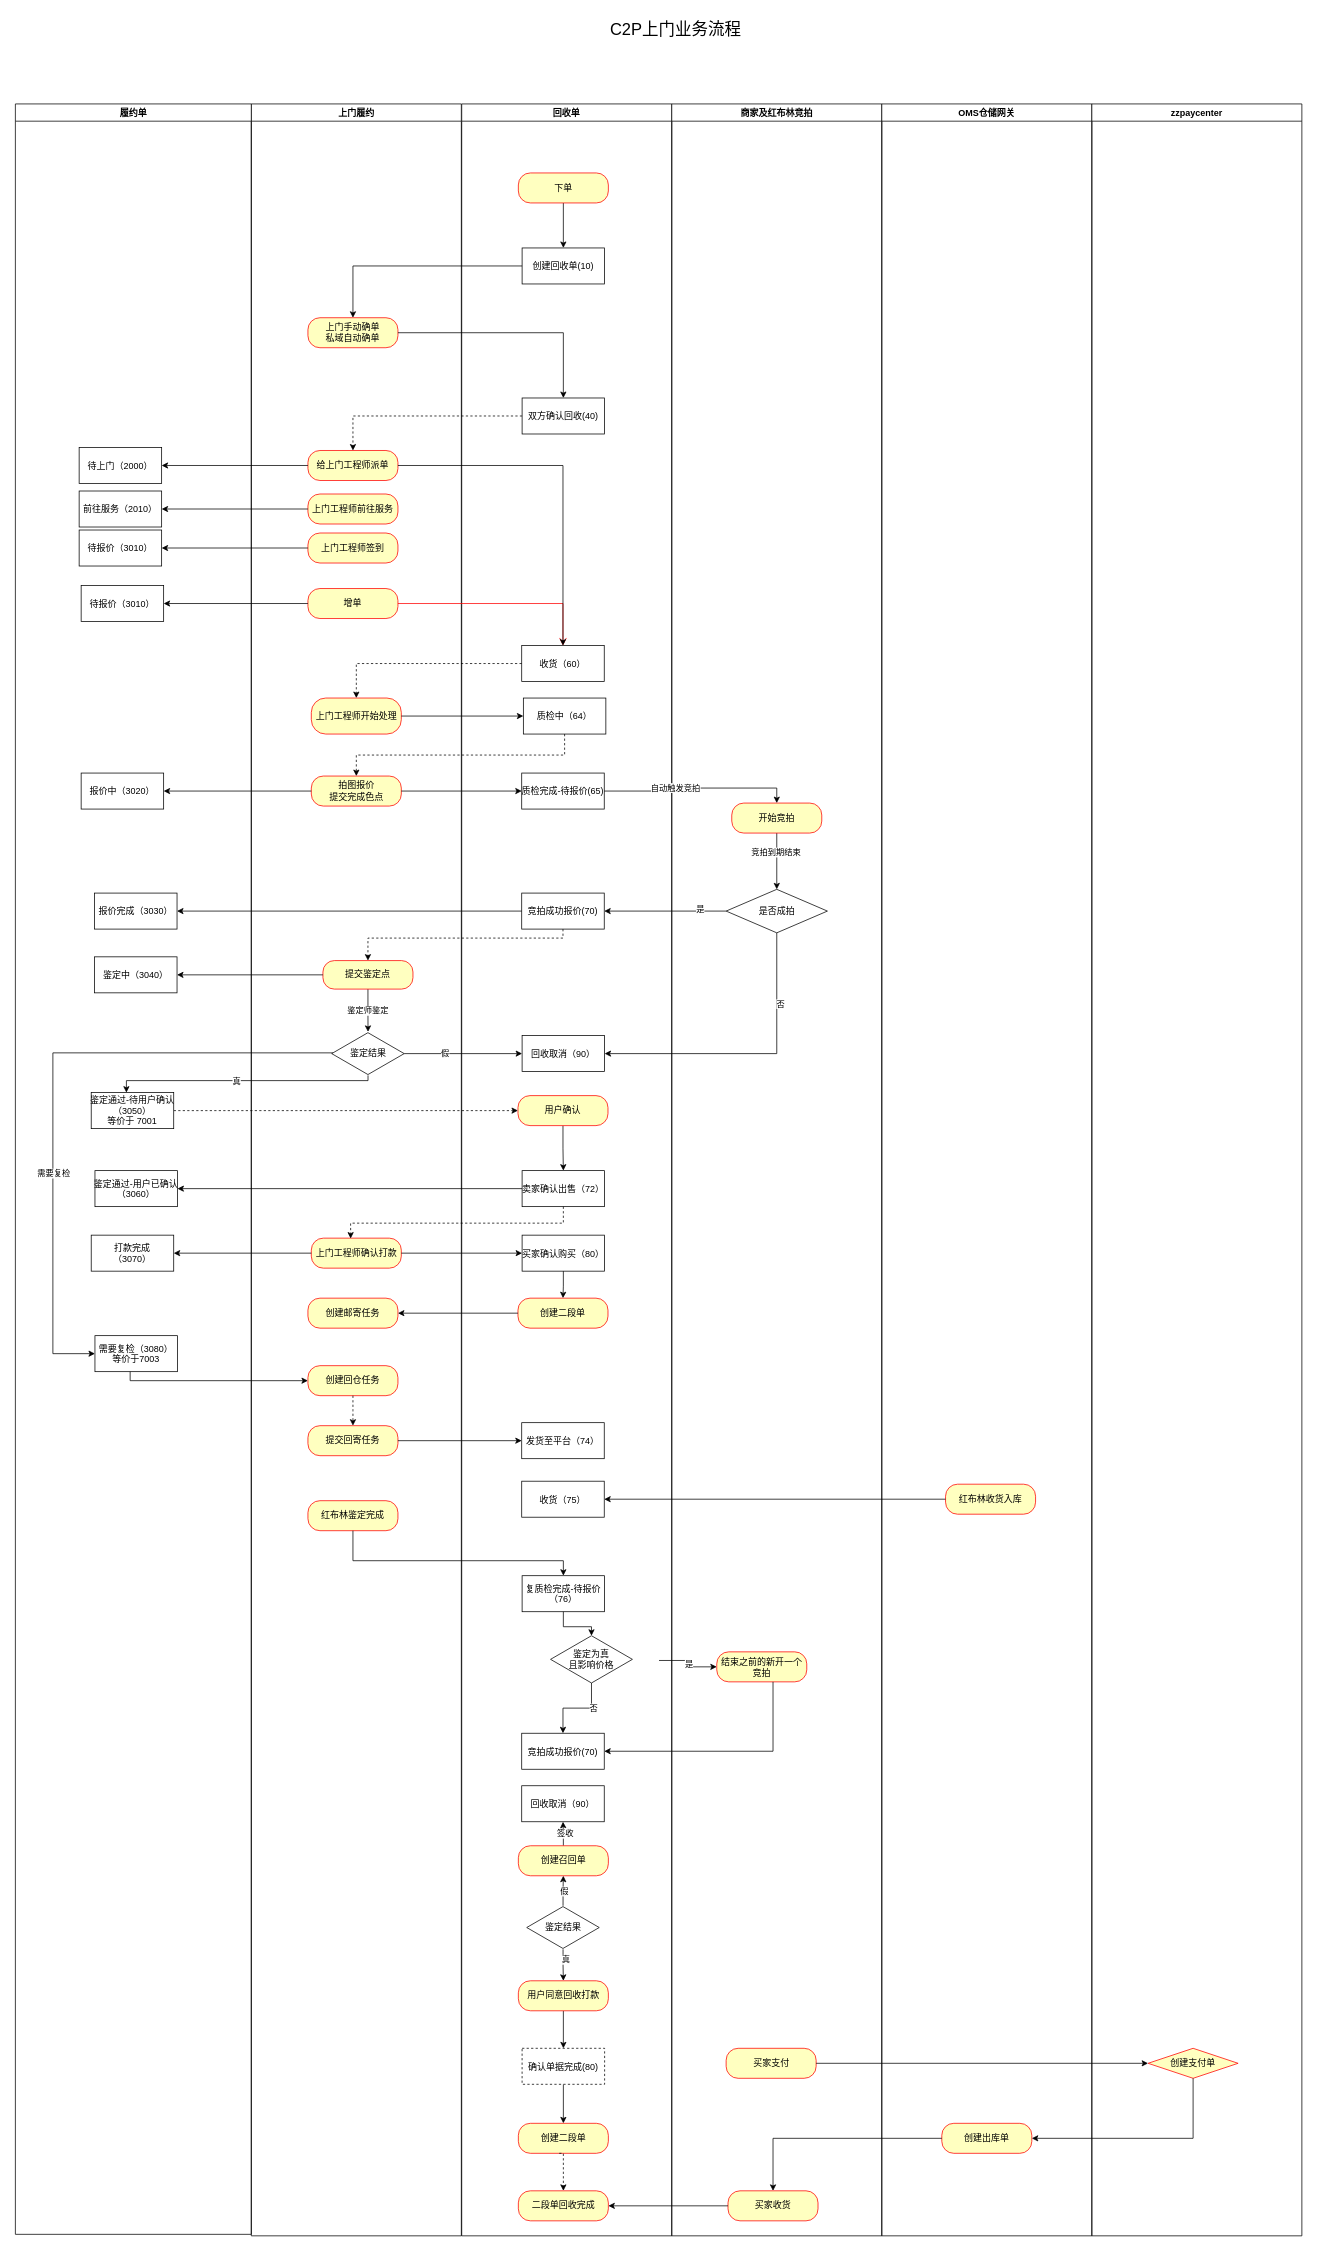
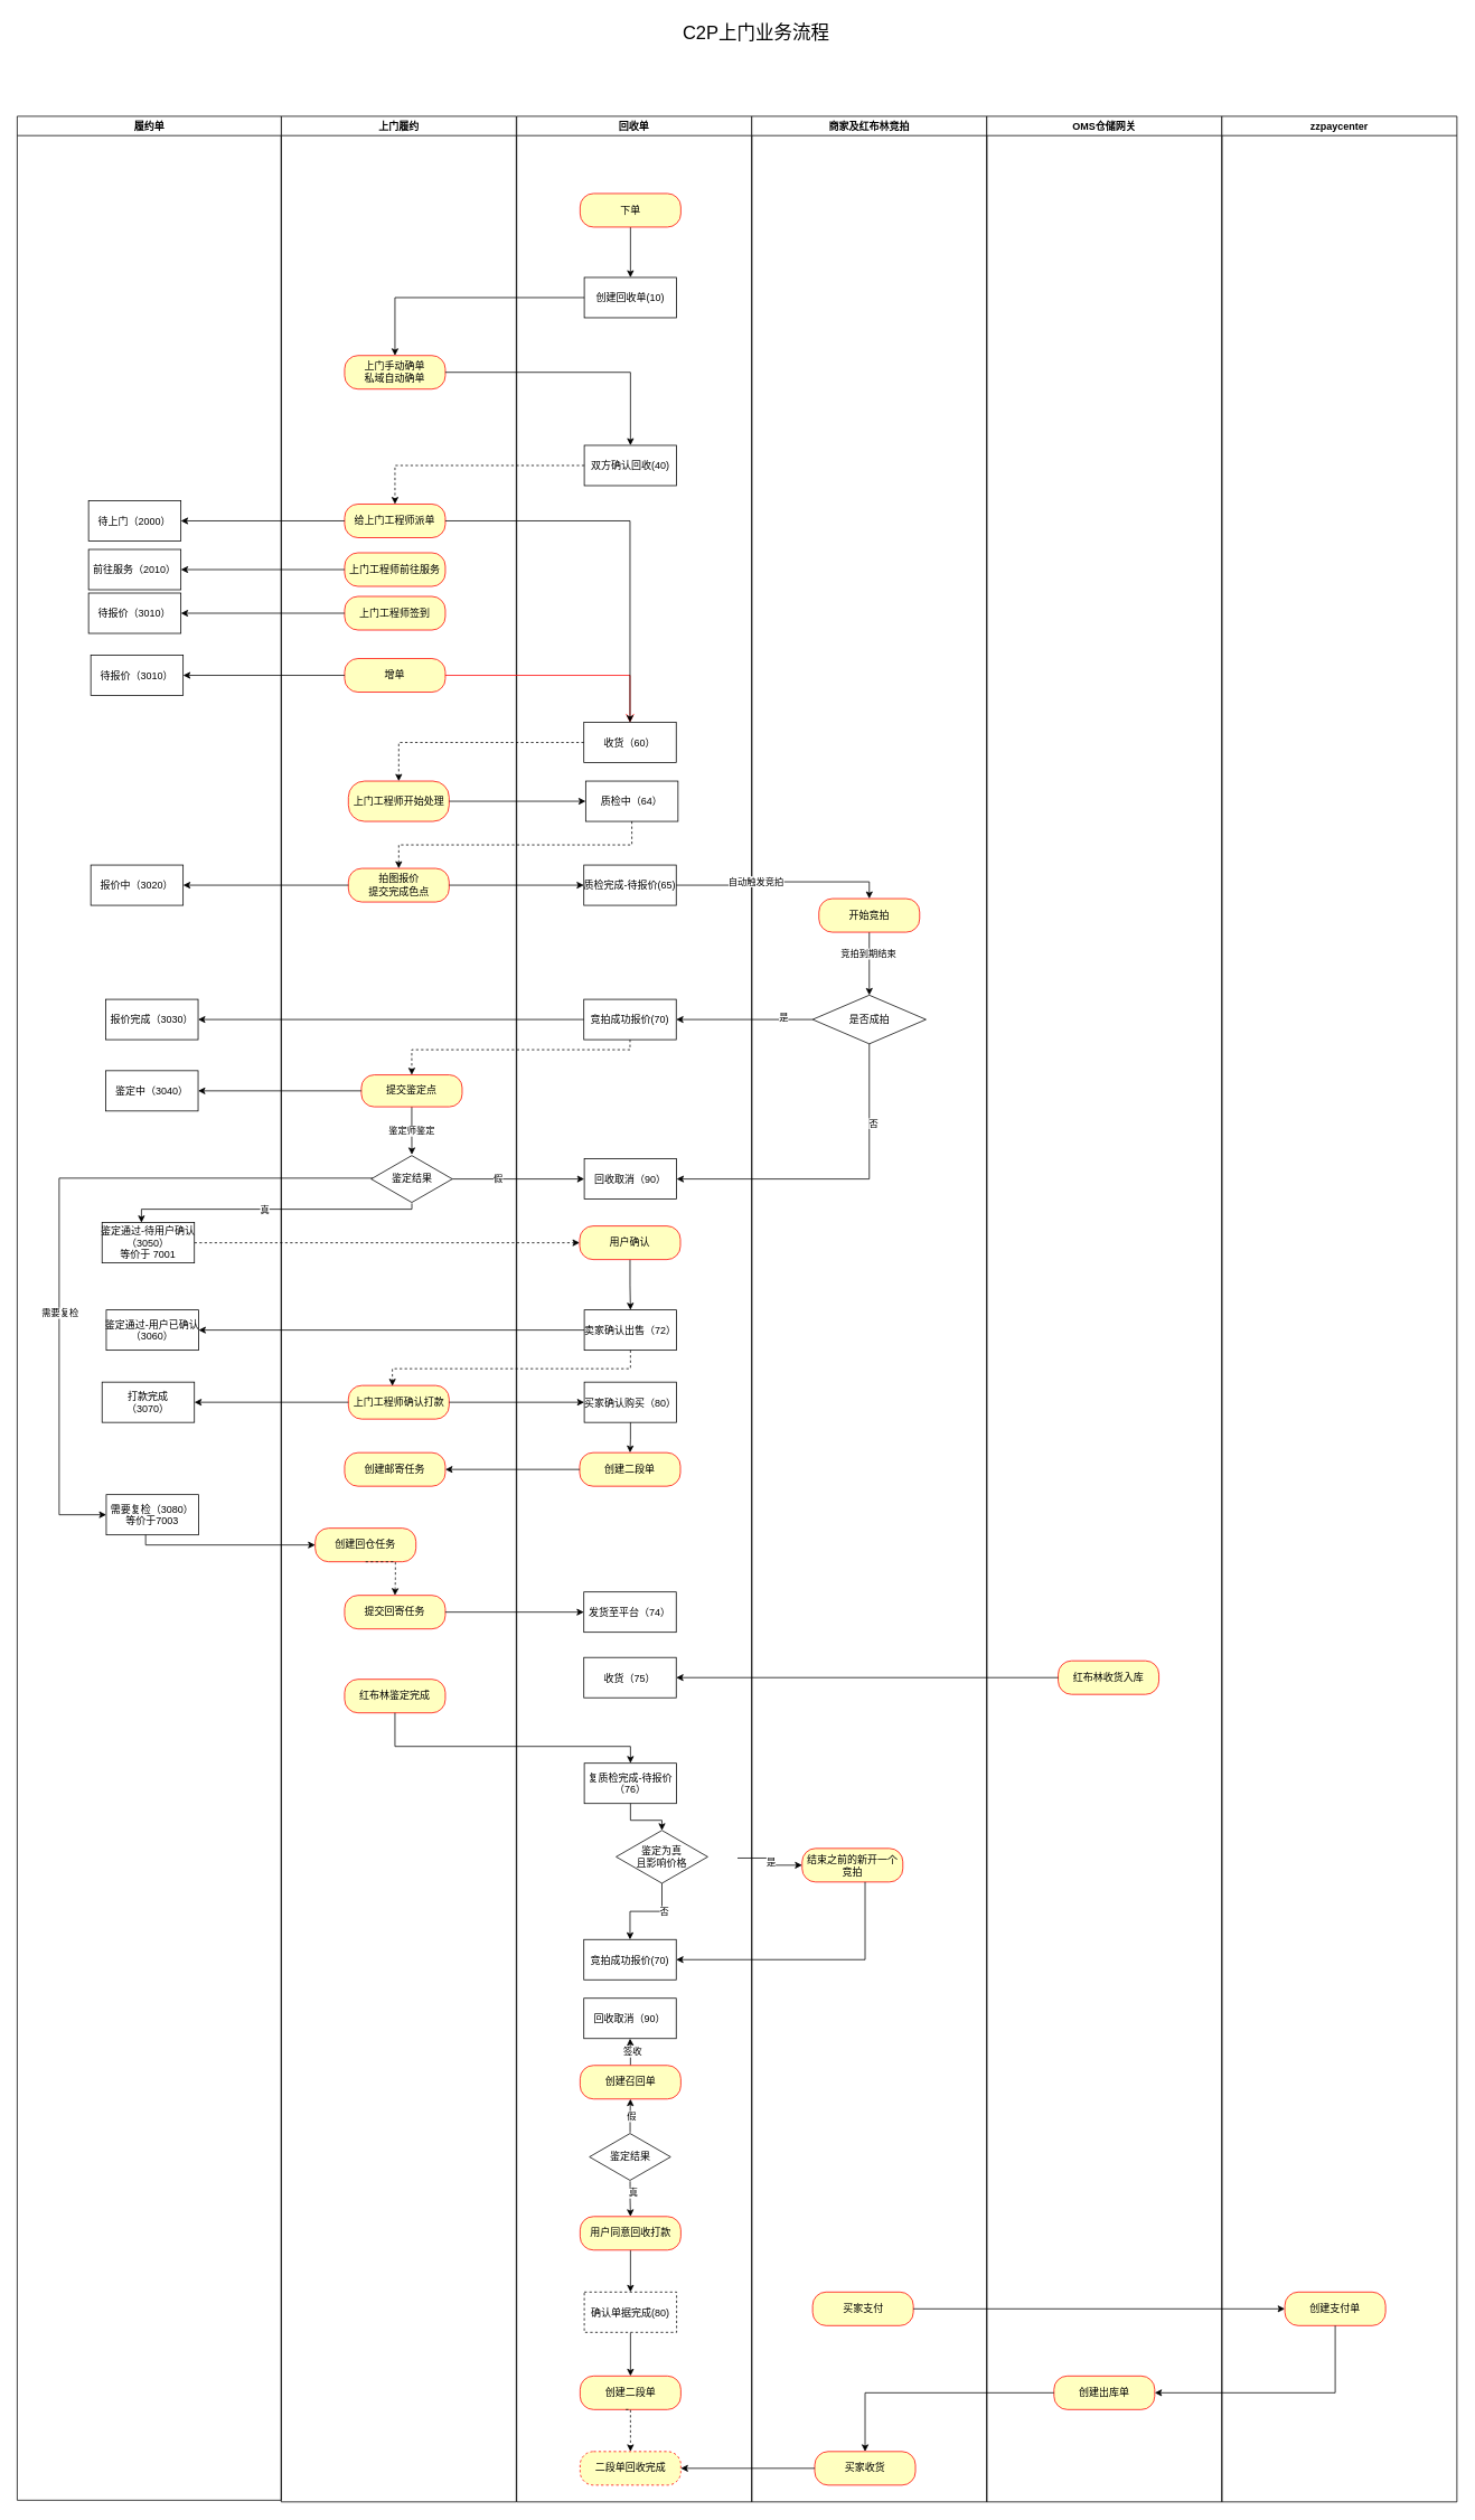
- <mxCell id="16" value="创建回仓任务" style="rounded=1;whiteSpace=wrap;html=1;arcSize=40;fontColor=#000000;fillColor=#ffffc0;strokeColor=#ff0000;" parent="2" vertex="1"><mxGeometry x="75.5" y="1682" width="120" height="40" as="geometry" /></mxCell>
+ <mxCell id="16" value="创建回仓任务" style="rounded=1;whiteSpace=wrap;html=1;arcSize=40;fontColor=#000000;fillColor=#ffffc0;strokeColor=#ff0000;" parent="2" vertex="1"><mxGeometry x="40.5" y="1682" width="120" height="40" as="geometry" /></mxCell>
- <mxCell id="96" value="创建支付单" style="rhombus;whiteSpace=wrap;html=1;arcSize=40;fontColor=#000000;fillColor=#ffffc0;strokeColor=#ff0000;" parent="94" vertex="1"><mxGeometry x="75" y="2592" width="120" height="40" as="geometry" /></mxCell>
+ <mxCell id="96" value="创建支付单" style="rounded=1;whiteSpace=wrap;html=1;arcSize=40;fontColor=#000000;fillColor=#ffffc0;strokeColor=#ff0000;" parent="94" vertex="1"><mxGeometry x="75" y="2592" width="120" height="40" as="geometry" /></mxCell>
- <mxCell id="50" value="二段单回收完成" style="rounded=1;whiteSpace=wrap;html=1;arcSize=40;fontColor=#000000;fillColor=#ffffc0;strokeColor=#ff0000;" parent="19" vertex="1"><mxGeometry x="75.51" y="2782" width="120" height="40" as="geometry" /></mxCell>
+ <mxCell id="50" value="二段单回收完成" style="rounded=1;whiteSpace=wrap;html=1;arcSize=40;fontColor=#000000;fillColor=#ffffc0;strokeColor=#ff0000;dashed=1;" parent="19" vertex="1"><mxGeometry x="75.51" y="2782" width="120" height="40" as="geometry" /></mxCell>
